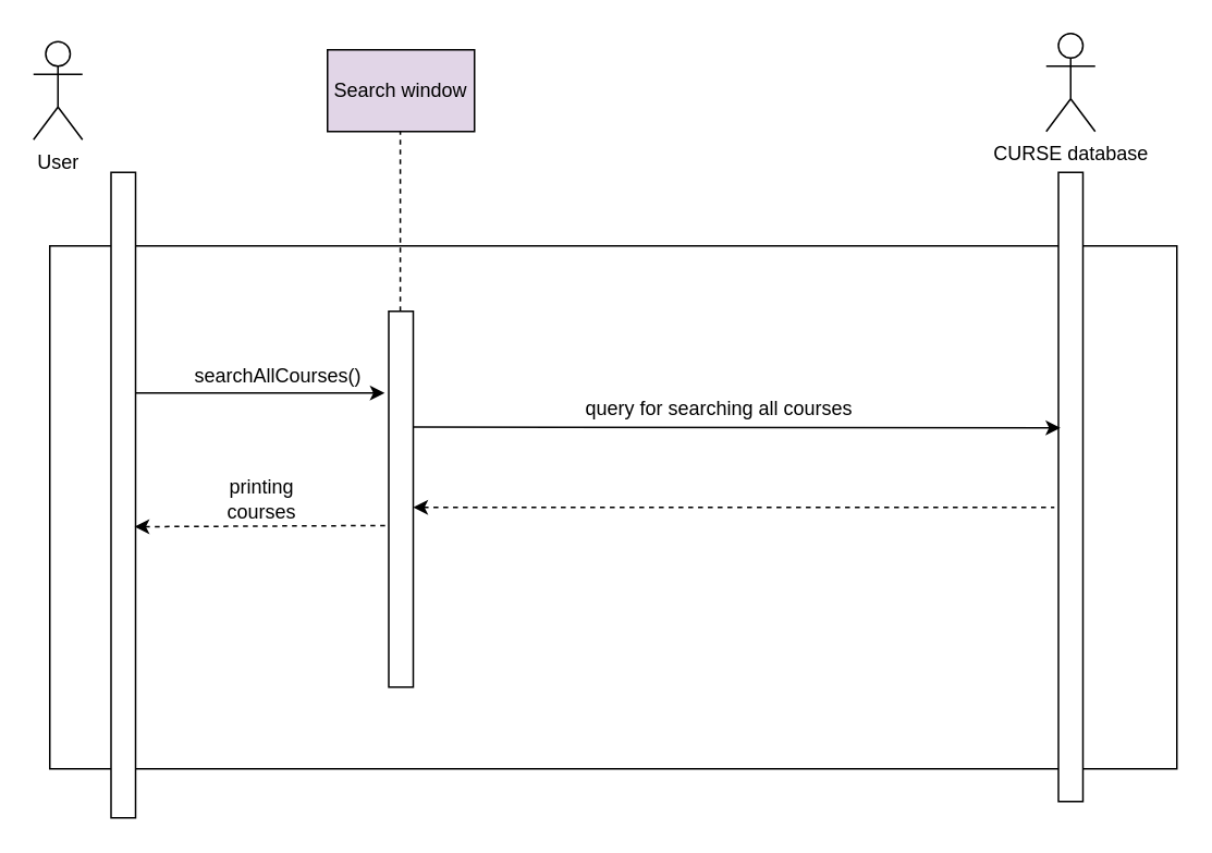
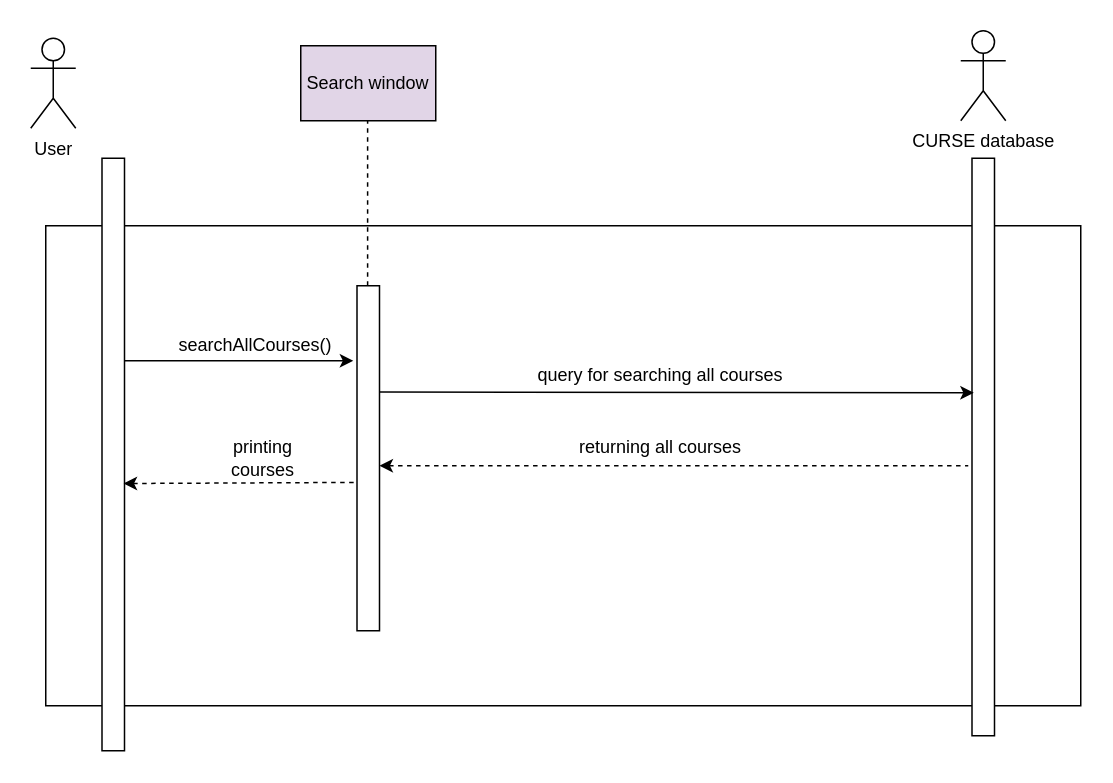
+ <mxCell id="17" value="returning all courses" style="text;html=1;strokeColor=none;fillColor=none;align=center;verticalAlign=middle;whiteSpace=wrap;rounded=0;" parent="1" vertex="1"><mxGeometry x="370" y="287.5" width="140" height="20" as="geometry" /></mxCell>
- <mxCell id="10" value="printing courses" style="text;html=1;strokeColor=none;fillColor=none;align=center;verticalAlign=middle;whiteSpace=wrap;rounded=0;" parent="1" vertex="1"><mxGeometry x="140" y="295" width="40" height="20" as="geometry" /></mxCell>
+ <mxCell id="10" value="printing courses" style="text;html=1;strokeColor=none;fillColor=none;align=center;verticalAlign=middle;whiteSpace=wrap;rounded=0;" parent="1" vertex="1"><mxGeometry x="155" y="295" width="40" height="20" as="geometry" /></mxCell>
